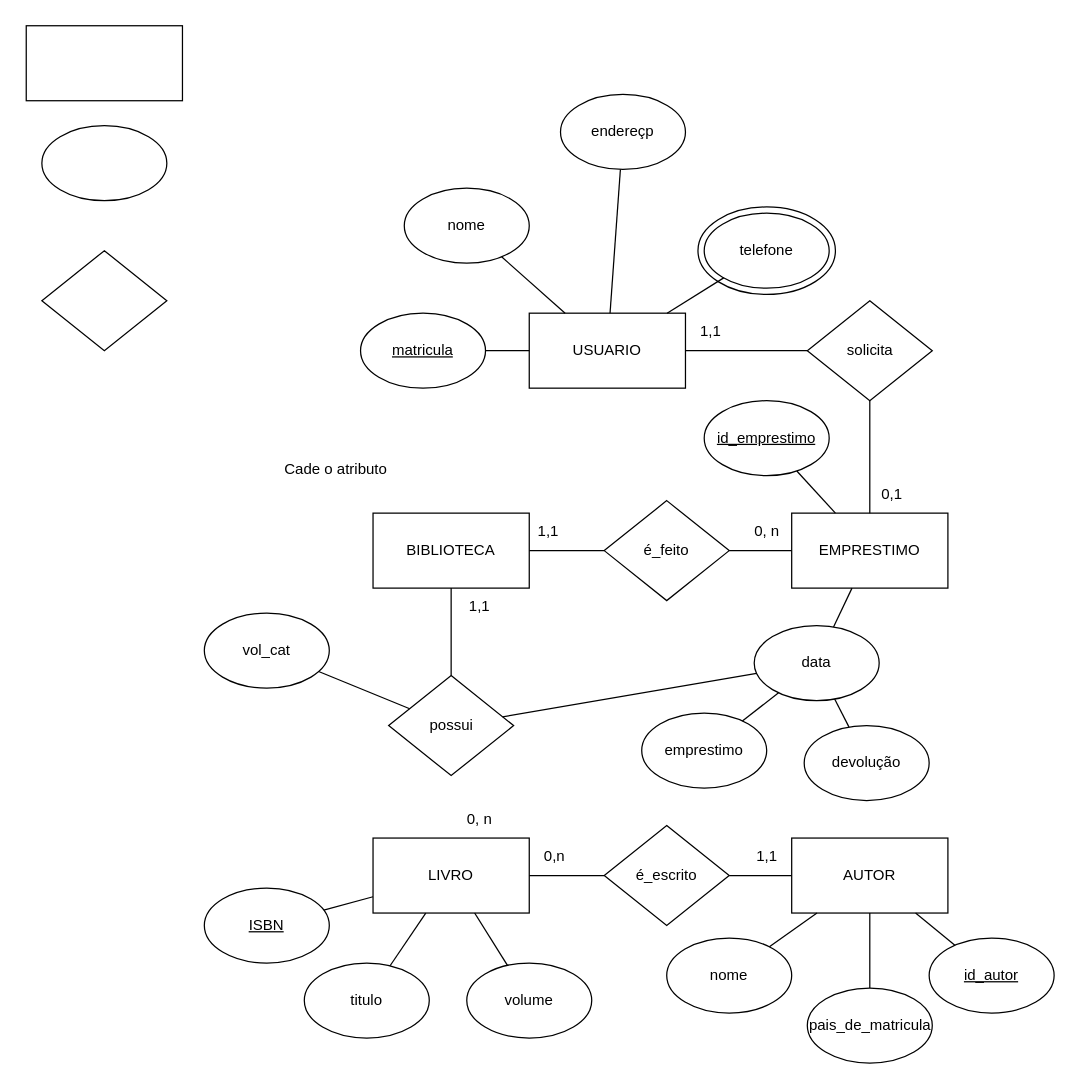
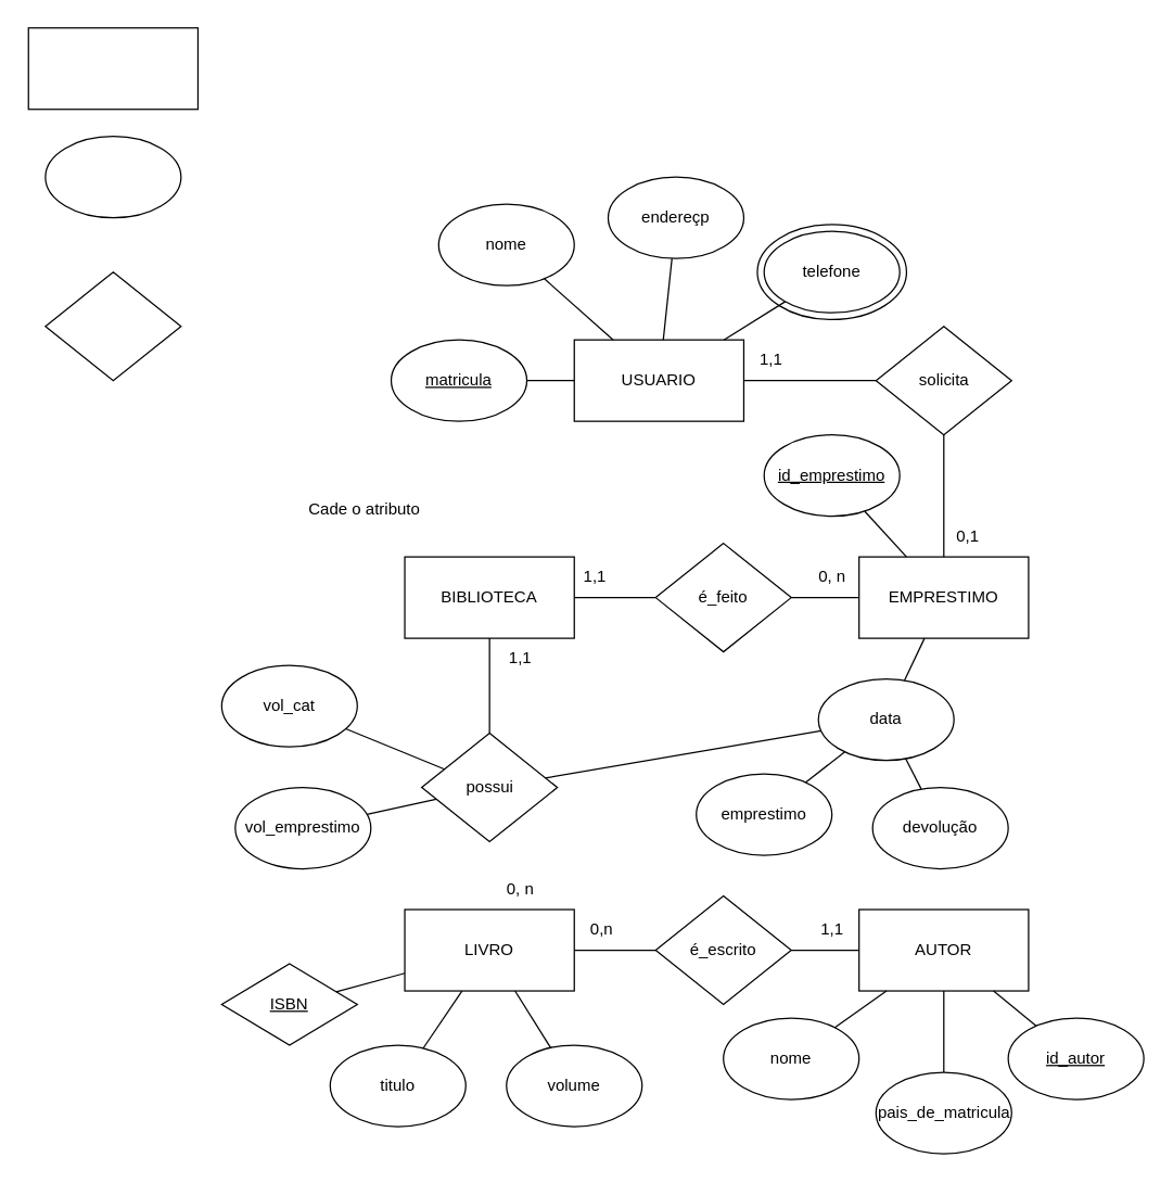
- <mxCell id="29" value="endereçp" style="ellipse;whiteSpace=wrap;html=1;" parent="1" vertex="1"><mxGeometry x="448" y="75" width="100" height="60" as="geometry" /></mxCell>
+ <mxCell id="29" value="endereçp" style="ellipse;whiteSpace=wrap;html=1;" parent="1" vertex="1"><mxGeometry x="448" y="130" width="100" height="60" as="geometry" /></mxCell>
+ <mxCell id="16" value="" style="endArrow=none;html=1;" parent="1" source="15" target="11" edge="1"><mxGeometry width="50" height="50" relative="1" as="geometry"><mxPoint x="370.5" y="630" as="sourcePoint" /><mxPoint x="370.5" y="680" as="targetPoint" /></mxGeometry></mxCell>
+ <mxCell id="15" value="vol_emprestimo" style="ellipse;whiteSpace=wrap;html=1;" parent="1" vertex="1"><mxGeometry x="173" y="580" width="100" height="60" as="geometry" /></mxCell>
- <mxCell id="49" value="&lt;u&gt;ISBN&lt;/u&gt;" style="ellipse;whiteSpace=wrap;html=1;" parent="1" vertex="1"><mxGeometry x="163" y="710" width="100" height="60" as="geometry" /></mxCell>
+ <mxCell id="49" value="&lt;u&gt;ISBN&lt;/u&gt;" style="rhombus;whiteSpace=wrap;html=1;" parent="1" vertex="1"><mxGeometry x="163" y="710" width="100" height="60" as="geometry" /></mxCell>
